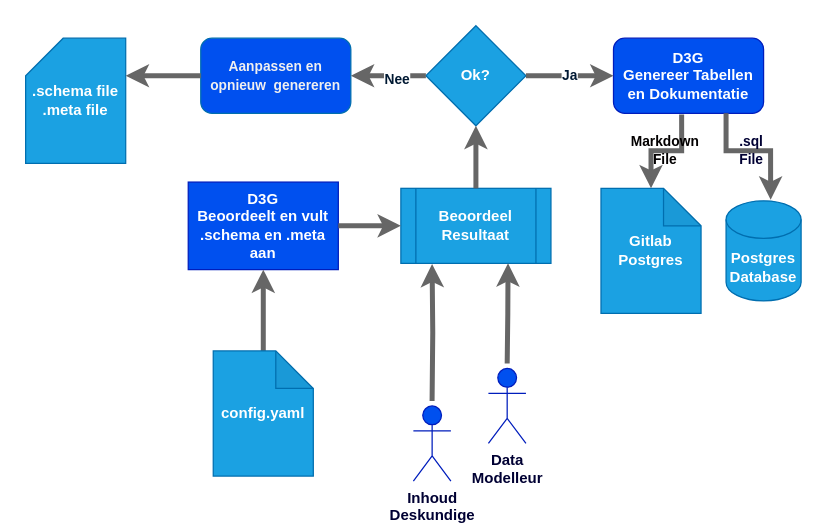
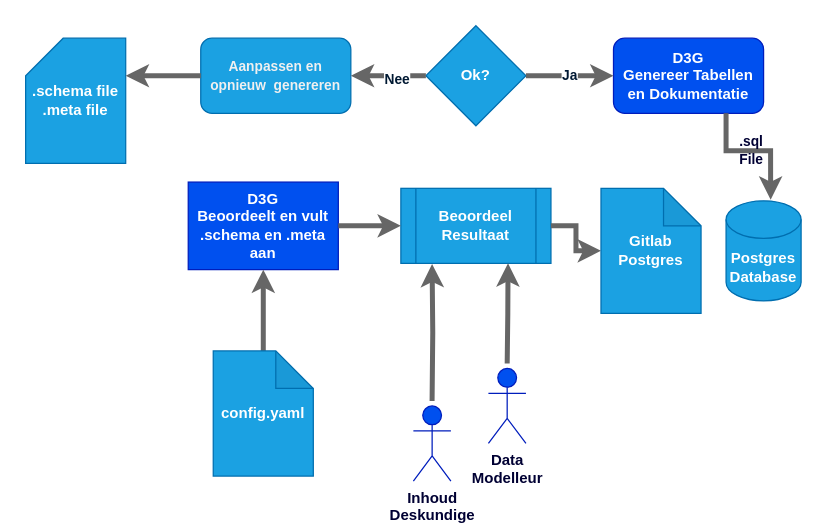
- <mxCell id="15" value="&lt;span style=&quot;color: rgb(240, 240, 240); font-family: Helvetica; font-size: 11px; font-style: normal; font-variant-ligatures: normal; font-variant-caps: normal; letter-spacing: normal; orphans: 2; text-align: center; text-indent: 0px; text-transform: none; widows: 2; word-spacing: 0px; -webkit-text-stroke-width: 0px; text-decoration-thickness: initial; text-decoration-style: initial; text-decoration-color: initial; float: none; display: inline !important;&quot;&gt;Aanpassen en opnieuw&amp;nbsp; genereren&lt;/span&gt;" style="rounded=1;whiteSpace=wrap;html=1;fillColor=#0050ef;fontColor=#ffffff;strokeColor=#006EAF;fontStyle=1;labelBackgroundColor=none;container=0;" parent="1" vertex="1"><mxGeometry x="160" y="30" width="120" height="60" as="geometry" /></mxCell>
+ <mxCell id="15" value="&lt;span style=&quot;color: rgb(240, 240, 240); font-family: Helvetica; font-size: 11px; font-style: normal; font-variant-ligatures: normal; font-variant-caps: normal; letter-spacing: normal; orphans: 2; text-align: center; text-indent: 0px; text-transform: none; widows: 2; word-spacing: 0px; -webkit-text-stroke-width: 0px; text-decoration-thickness: initial; text-decoration-style: initial; text-decoration-color: initial; float: none; display: inline !important;&quot;&gt;Aanpassen en opnieuw&amp;nbsp; genereren&lt;/span&gt;" style="rounded=1;whiteSpace=wrap;html=1;fillColor=#1ba1e2;fontColor=#ffffff;strokeColor=#006EAF;fontStyle=1;labelBackgroundColor=none;container=0;" parent="1" vertex="1"><mxGeometry x="160" y="30" width="120" height="60" as="geometry" /></mxCell>
- <mxCell id="13" value="Markdown&lt;br&gt;File" style="edgeStyle=orthogonalEdgeStyle;rounded=0;orthogonalLoop=1;jettySize=auto;html=1;exitX=0.454;exitY=1.017;exitDx=0;exitDy=0;fontStyle=1;labelBackgroundColor=none;fillColor=#f5f5f5;strokeColor=#666666;fontColor=#030001;strokeWidth=4;exitPerimeter=0;" parent="1" source="9" target="12" edge="1"><mxGeometry relative="1" as="geometry" /></mxCell>
- <mxCell id="6" style="edgeStyle=orthogonalEdgeStyle;rounded=0;orthogonalLoop=1;jettySize=auto;html=1;entryX=0.5;entryY=1;entryDx=0;entryDy=0;fontStyle=1;labelBackgroundColor=none;fillColor=#f5f5f5;strokeColor=#666666;strokeWidth=4;" parent="1" source="3" target="5" edge="1"><mxGeometry relative="1" as="geometry" /></mxCell>
+ <mxCell id="6" style="edgeStyle=orthogonalEdgeStyle;rounded=0;orthogonalLoop=1;jettySize=auto;html=1;fontStyle=1;labelBackgroundColor=none;fillColor=#f5f5f5;strokeColor=#666666;strokeWidth=4;" parent="1" source="3" target="12" edge="1"><mxGeometry relative="1" as="geometry" /></mxCell>
